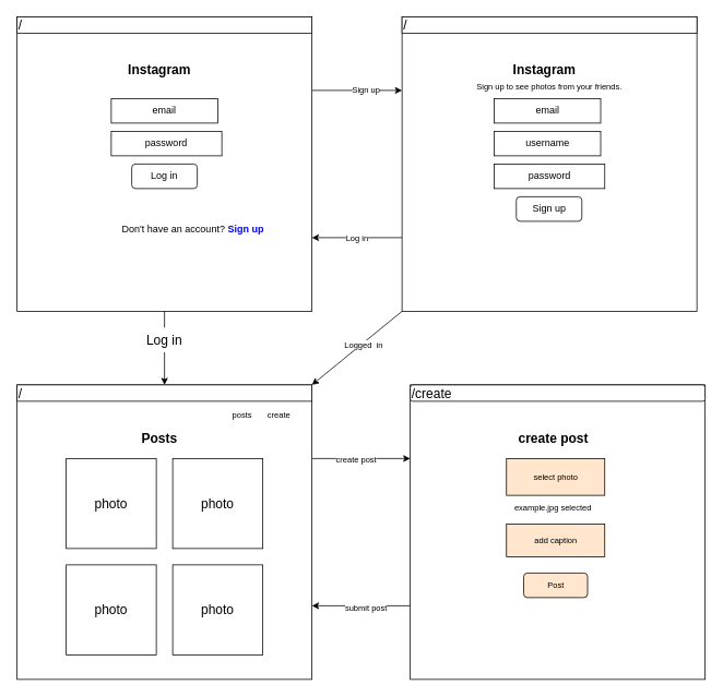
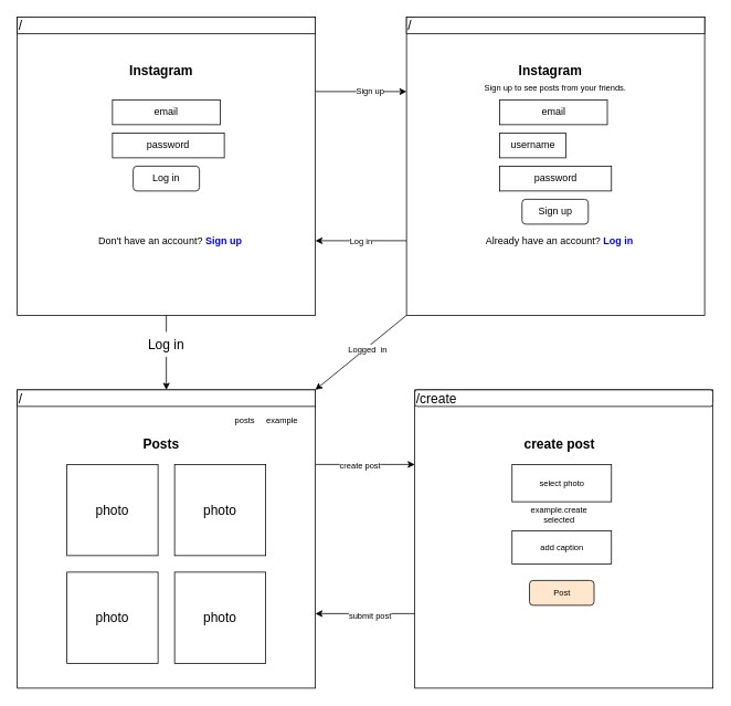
- <mxCell id="44" value="Sign up to see photos from your friends." style="text;html=1;strokeColor=none;fillColor=none;align=center;verticalAlign=middle;whiteSpace=wrap;rounded=0;fontSize=10;fontColor=#000000;" vertex="1" parent="1"><mxGeometry x="564.5" y="90" width="210" height="30" as="geometry" /></mxCell>
+ <mxCell id="44" value="Sign up to see posts from your friends." style="text;html=1;strokeColor=none;fillColor=none;align=center;verticalAlign=middle;whiteSpace=wrap;rounded=0;fontSize=10;fontColor=#000000;" vertex="1" parent="1"><mxGeometry x="564.5" y="90" width="210" height="30" as="geometry" /></mxCell>
- <mxCell id="45" value="username" style="rounded=0;whiteSpace=wrap;html=1;" vertex="1" parent="1"><mxGeometry x="602.5" y="160" width="130" height="30" as="geometry" /></mxCell>
+ <mxCell id="45" value="username" style="rounded=0;whiteSpace=wrap;html=1;" vertex="1" parent="1"><mxGeometry x="602.5" y="160" width="80" height="30" as="geometry" /></mxCell>
- <mxCell id="9" value="Don't have an account? &lt;b&gt;&lt;font color=&quot;#0000ff&quot;&gt;Sign up&lt;/font&gt;&lt;/b&gt;" style="text;html=1;strokeColor=none;fillColor=none;align=center;verticalAlign=middle;whiteSpace=wrap;rounded=0;" vertex="1" parent="1"><mxGeometry x="130" y="260" width="210" height="40" as="geometry" /></mxCell>
+ <mxCell id="9" value="Don't have an account? &lt;b&gt;&lt;font color=&quot;#0000ff&quot;&gt;Sign up&lt;/font&gt;&lt;/b&gt;" style="text;html=1;strokeColor=none;fillColor=none;align=center;verticalAlign=middle;whiteSpace=wrap;rounded=0;" vertex="1" parent="1"><mxGeometry x="100" y="270" width="210" height="40" as="geometry" /></mxCell>
+ <mxCell id="19" value="Already have an account? &lt;b&gt;&lt;font color=&quot;#0000ff&quot;&gt;Log in&lt;/font&gt;&lt;/b&gt;" style="text;html=1;strokeColor=none;fillColor=none;align=center;verticalAlign=middle;whiteSpace=wrap;rounded=0;" vertex="1" parent="1"><mxGeometry x="570" y="270" width="210" height="40" as="geometry" /></mxCell>
- <mxCell id="33" value="&lt;font style=&quot;font-size: 10px&quot;&gt;create&lt;/font&gt;" style="text;html=1;strokeColor=none;fillColor=none;align=center;verticalAlign=middle;whiteSpace=wrap;rounded=0;fontSize=16;fontColor=#000000;" vertex="1" parent="1"><mxGeometry x="310" y="490" width="60" height="30" as="geometry" /></mxCell>
+ <mxCell id="33" value="&lt;font style=&quot;font-size: 10px&quot;&gt;example&lt;/font&gt;" style="text;html=1;strokeColor=none;fillColor=none;align=center;verticalAlign=middle;whiteSpace=wrap;rounded=0;fontSize=16;fontColor=#000000;" vertex="1" parent="1"><mxGeometry x="310" y="490" width="60" height="30" as="geometry" /></mxCell>
- <mxCell id="39" value="select photo" style="rounded=0;whiteSpace=wrap;html=1;fontSize=10;fontColor=#000000;fillColor=#ffe6cc;" vertex="1" parent="1"><mxGeometry x="617.5" y="560" width="120" height="45" as="geometry" /></mxCell>
+ <mxCell id="39" value="select photo" style="rounded=0;whiteSpace=wrap;html=1;fontSize=10;fontColor=#000000;" vertex="1" parent="1"><mxGeometry x="617.5" y="560" width="120" height="45" as="geometry" /></mxCell>
- <mxCell id="42" value="example.jpg selected" style="text;html=1;strokeColor=none;fillColor=none;align=center;verticalAlign=middle;whiteSpace=wrap;rounded=0;fontSize=10;fontColor=#000000;" vertex="1" parent="1"><mxGeometry x="621" y="605" width="107" height="30" as="geometry" /></mxCell>
+ <mxCell id="42" value="example.create selected" style="text;html=1;strokeColor=none;fillColor=none;align=center;verticalAlign=middle;whiteSpace=wrap;rounded=0;fontSize=10;fontColor=#000000;" vertex="1" parent="1"><mxGeometry x="621" y="605" width="107" height="30" as="geometry" /></mxCell>
- <mxCell id="40" value="add caption" style="rounded=0;whiteSpace=wrap;html=1;fontSize=10;fontColor=#000000;fillColor=#ffe6cc;" vertex="1" parent="1"><mxGeometry x="617.5" y="640" width="120" height="40" as="geometry" /></mxCell>
+ <mxCell id="40" value="add caption" style="rounded=0;whiteSpace=wrap;html=1;fontSize=10;fontColor=#000000;" vertex="1" parent="1"><mxGeometry x="617.5" y="640" width="120" height="40" as="geometry" /></mxCell>
